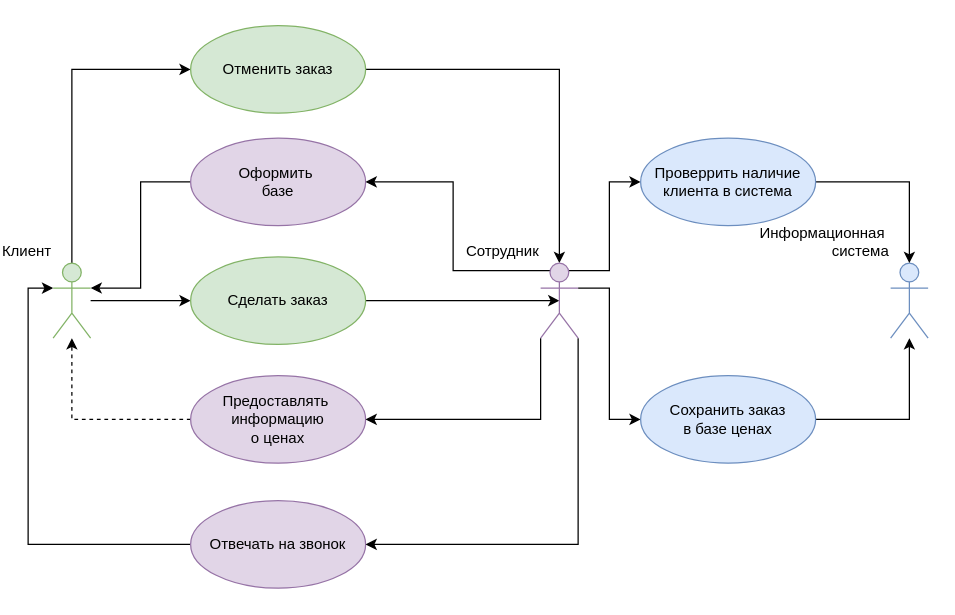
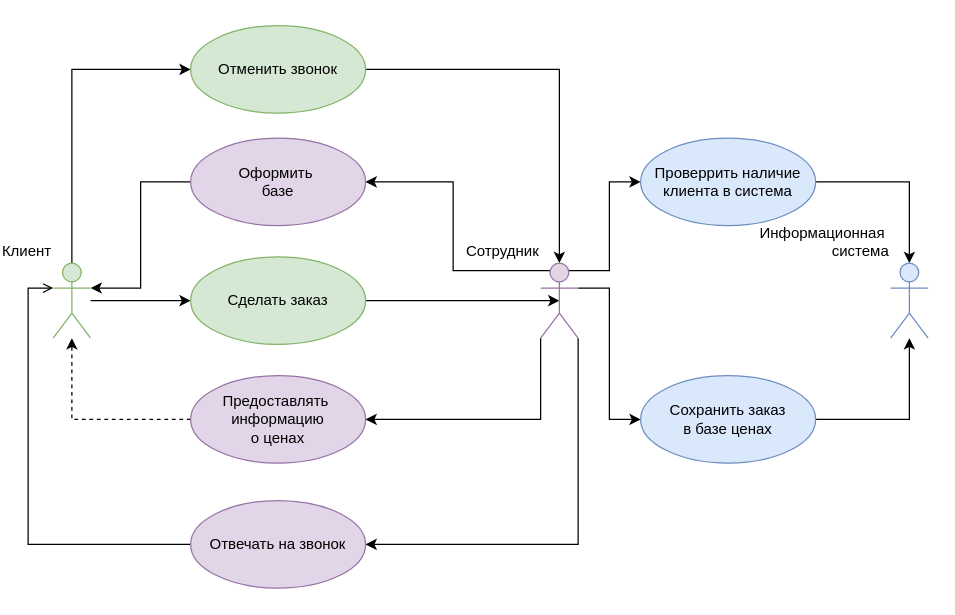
- <mxCell id="10" value="Отменить заказ" style="ellipse;whiteSpace=wrap;html=1;fillColor=#d5e8d4;strokeColor=#82b366;" vertex="1" parent="1"><mxGeometry x="130" y="20" width="140" height="70" as="geometry" /></mxCell>
+ <mxCell id="10" value="Отменить звонок" style="ellipse;whiteSpace=wrap;html=1;fillColor=#d5e8d4;strokeColor=#82b366;" vertex="1" parent="1"><mxGeometry x="130" y="20" width="140" height="70" as="geometry" /></mxCell>
- <mxCell id="13" style="edgeStyle=orthogonalEdgeStyle;rounded=0;orthogonalLoop=1;jettySize=auto;html=1;exitX=0;exitY=0.5;exitDx=0;exitDy=0;entryX=0;entryY=0.333;entryDx=0;entryDy=0;entryPerimeter=0;" edge="1" parent="1" source="14" target="4"><mxGeometry relative="1" as="geometry"><mxPoint x="20" y="280" as="targetPoint" /></mxGeometry></mxCell>
+ <mxCell id="13" style="edgeStyle=orthogonalEdgeStyle;rounded=0;orthogonalLoop=1;jettySize=auto;html=1;exitX=0;exitY=0.5;exitDx=0;exitDy=0;entryX=0;entryY=0.333;entryDx=0;entryDy=0;entryPerimeter=0;endArrow=open;" edge="1" parent="1" source="14" target="4"><mxGeometry relative="1" as="geometry"><mxPoint x="20" y="280" as="targetPoint" /></mxGeometry></mxCell>
